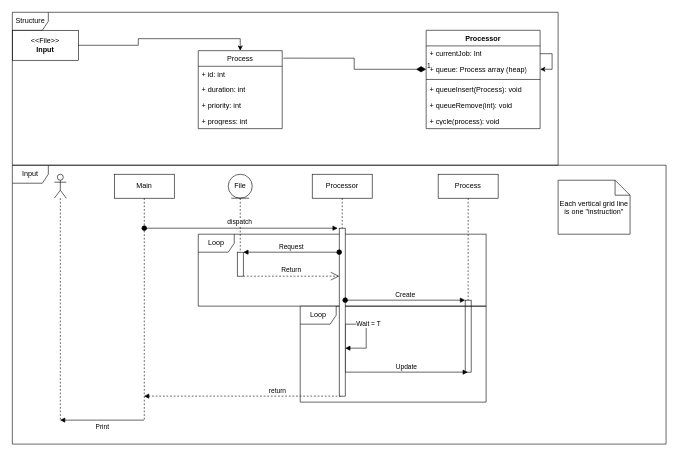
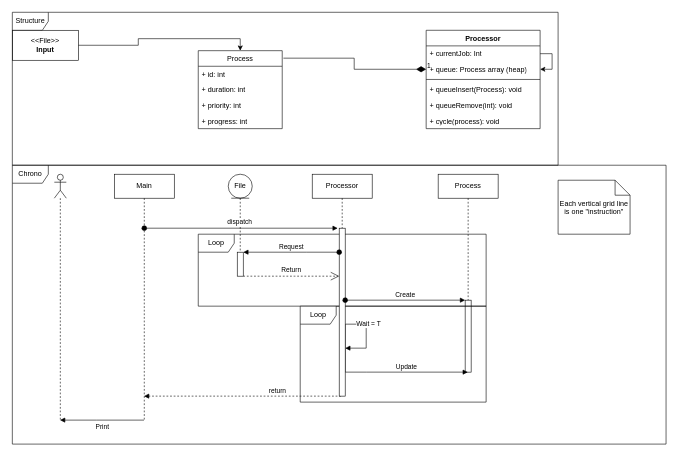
- <mxCell id="37" value="Input" style="shape=umlFrame;whiteSpace=wrap;html=1;pointerEvents=0;" vertex="1" parent="1"><mxGeometry x="20" y="275" width="1090" height="465" as="geometry" /></mxCell>
+ <mxCell id="37" value="Chrono" style="shape=umlFrame;whiteSpace=wrap;html=1;pointerEvents=0;" vertex="1" parent="1"><mxGeometry x="20" y="275" width="1090" height="465" as="geometry" /></mxCell>
